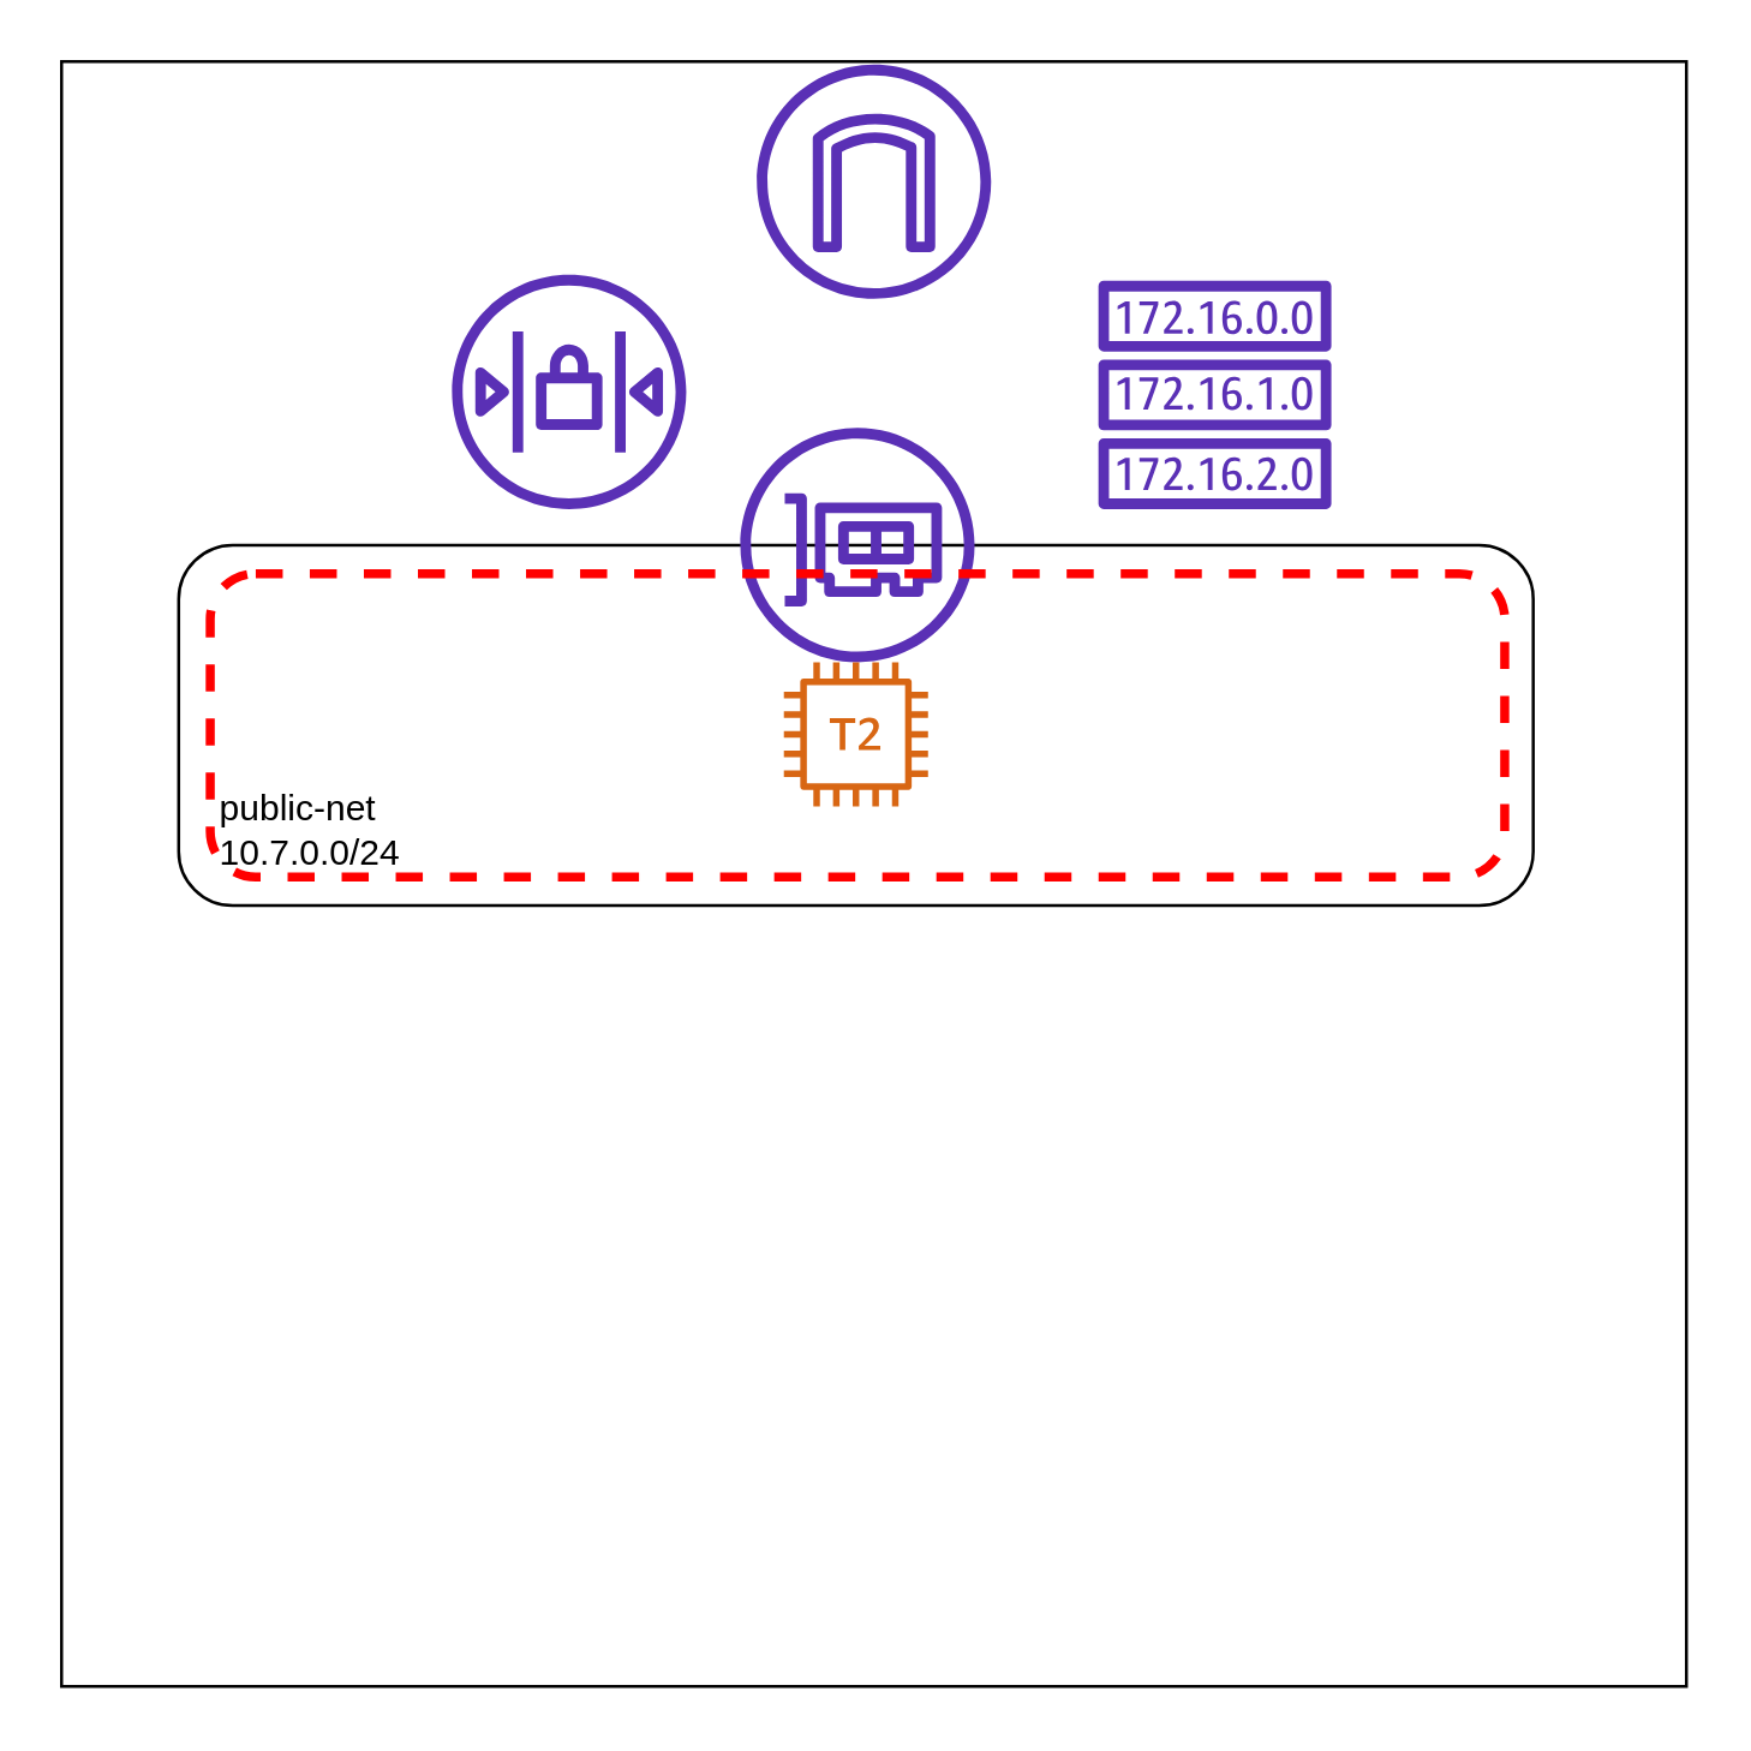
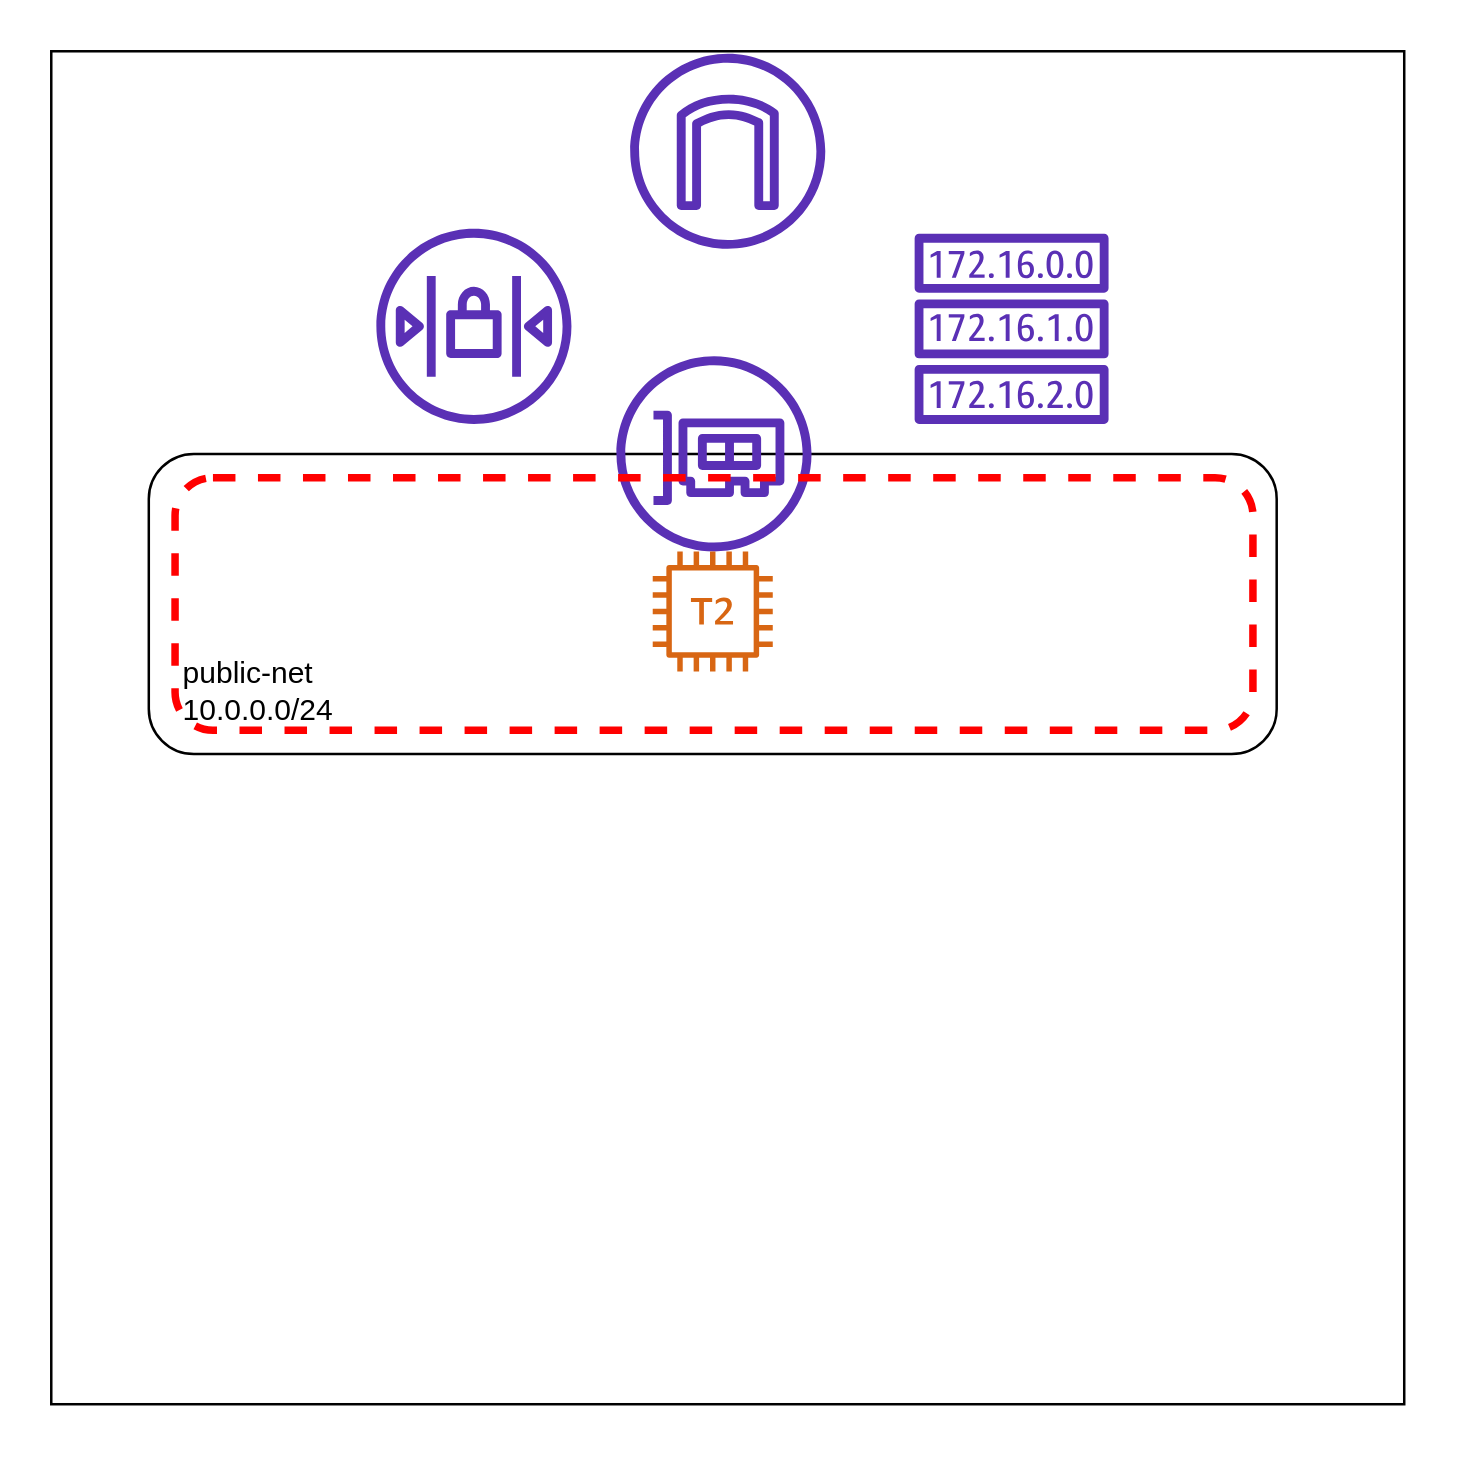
- <mxCell id="3" value="&lt;div&gt;public-net&lt;/div&gt;&lt;div&gt;10.7.0.0/24&lt;br&gt;&lt;/div&gt;" style="rounded=1;whiteSpace=wrap;html=1;verticalAlign=bottom;spacingBottom=8;align=left;spacingLeft=12;" vertex="1" parent="1"><mxGeometry x="59" y="181" width="451" height="120" as="geometry" /></mxCell>
+ <mxCell id="3" value="&lt;div&gt;public-net&lt;/div&gt;&lt;div&gt;10.0.0.0/24&lt;br&gt;&lt;/div&gt;" style="rounded=1;whiteSpace=wrap;html=1;verticalAlign=bottom;spacingBottom=8;align=left;spacingLeft=12;" vertex="1" parent="1"><mxGeometry x="59" y="181" width="451" height="120" as="geometry" /></mxCell>
